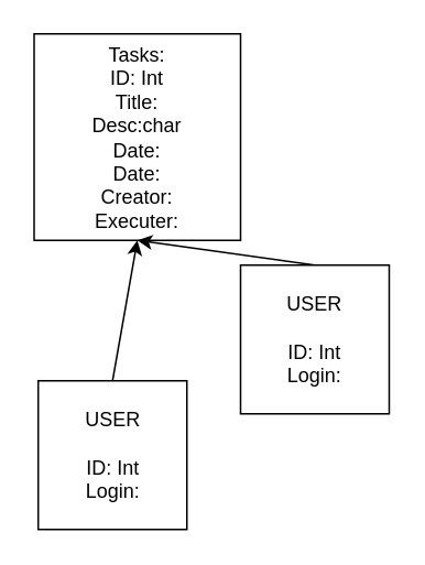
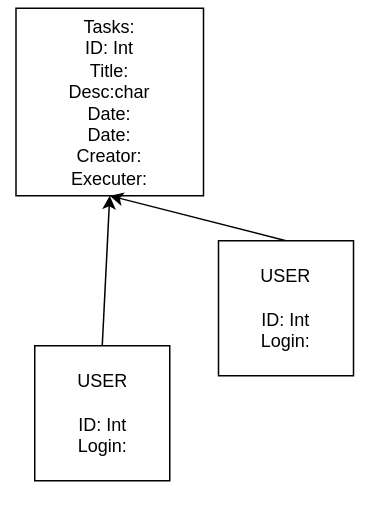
- <mxCell id="4" value="Tasks:&lt;br&gt;ID: Int&lt;br&gt;Title:&lt;br&gt;Desc:char&lt;br&gt;Date:&lt;br&gt;Date:&lt;br&gt;Creator:&lt;br&gt;Executer:" style="whiteSpace=wrap;html=1;aspect=fixed;" vertex="1" parent="1"><mxGeometry x="20" y="20" width="125" height="125" as="geometry" /></mxCell>
+ <mxCell id="4" value="Tasks:&lt;br&gt;ID: Int&lt;br&gt;Title:&lt;br&gt;Desc:char&lt;br&gt;Date:&lt;br&gt;Date:&lt;br&gt;Creator:&lt;br&gt;Executer:" style="whiteSpace=wrap;html=1;aspect=fixed;" vertex="1" parent="1"><mxGeometry x="10" y="5" width="125" height="125" as="geometry" /></mxCell>
